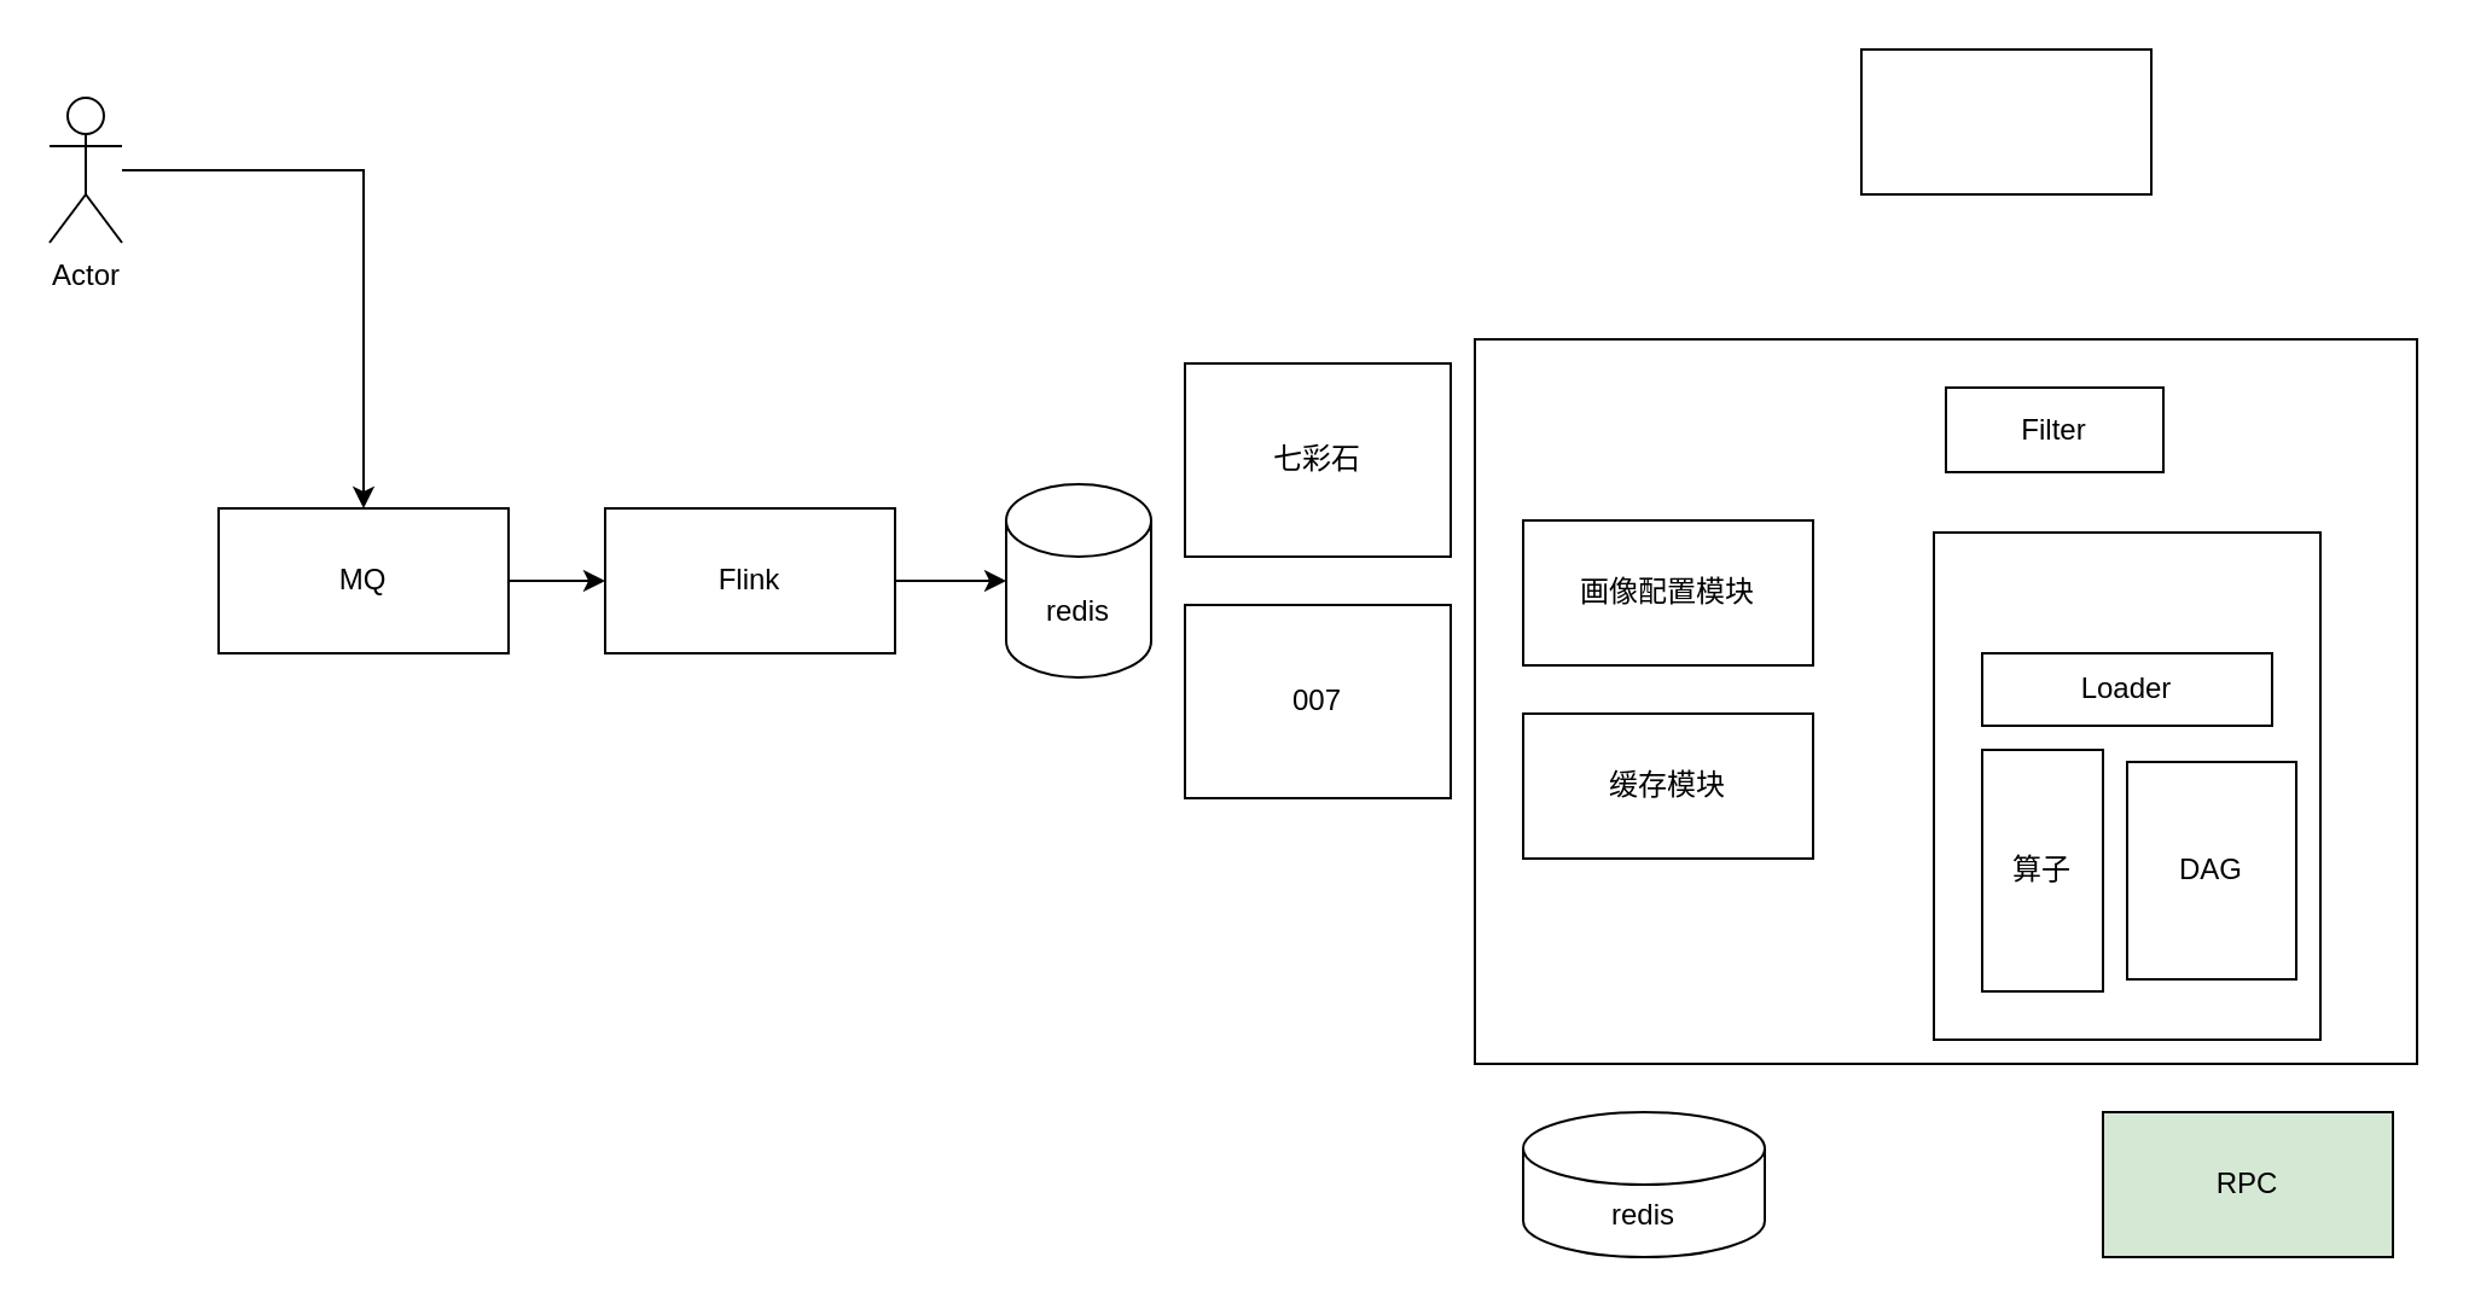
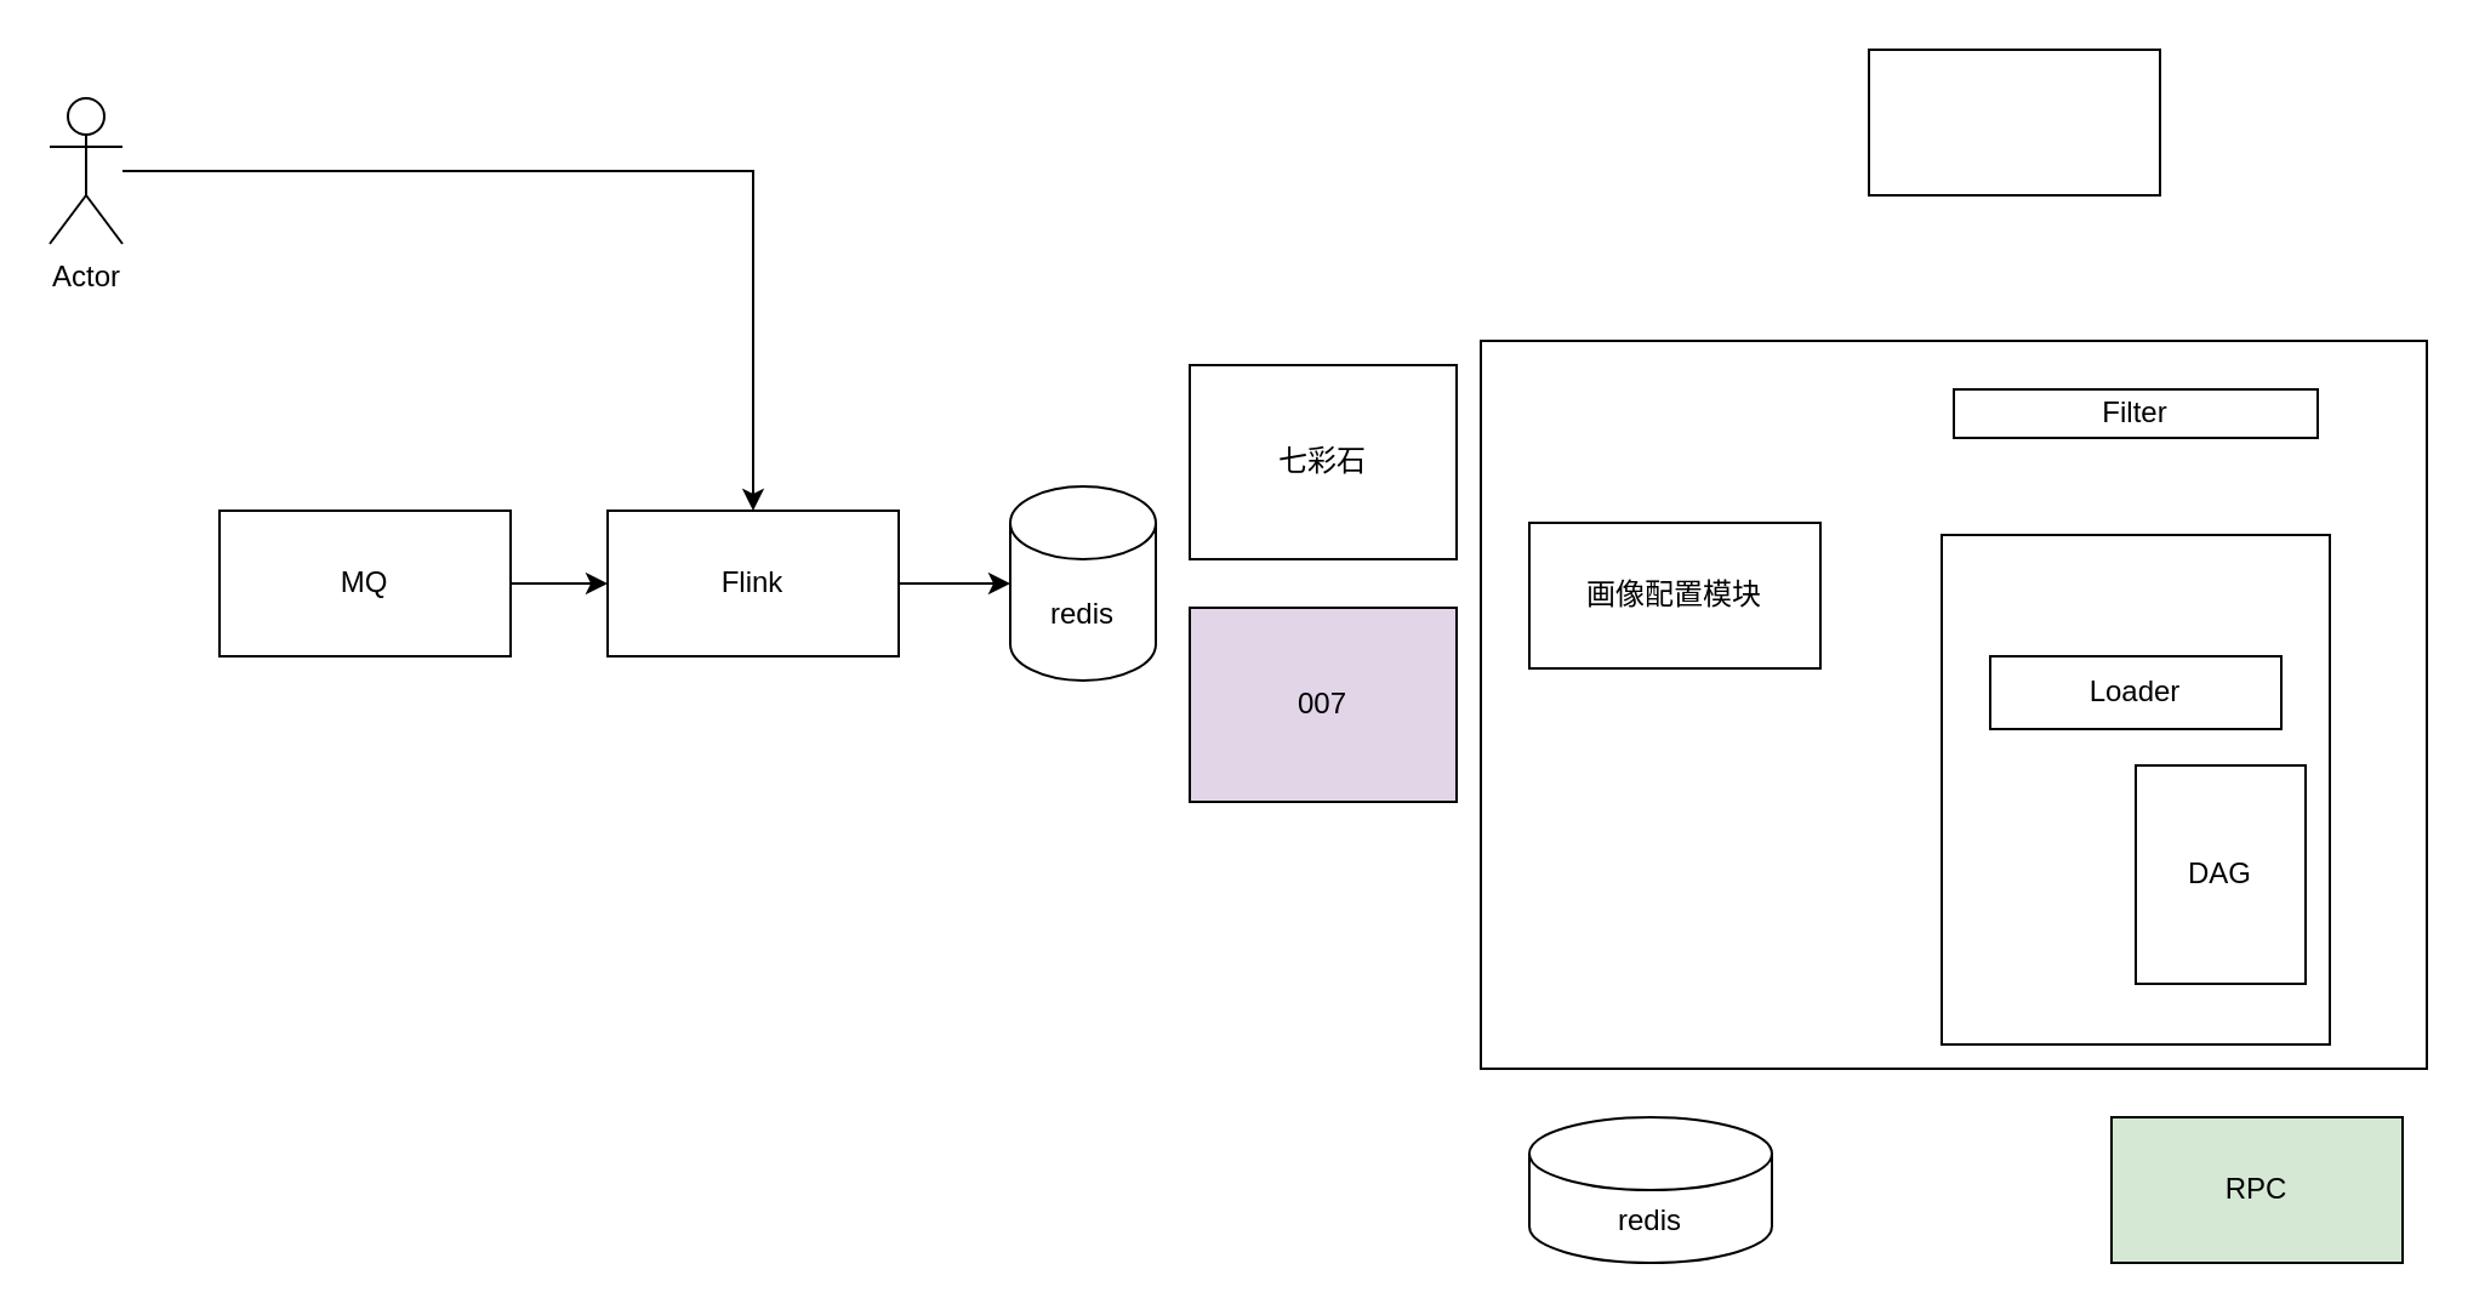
- <mxCell id="5" style="edgeStyle=orthogonalEdgeStyle;rounded=0;orthogonalLoop=1;jettySize=auto;html=1;entryX=0.5;entryY=0;entryDx=0;entryDy=0;" edge="1" parent="1" source="6" target="4"><mxGeometry relative="1" as="geometry" /></mxCell>
+ <mxCell id="5" style="edgeStyle=orthogonalEdgeStyle;rounded=0;orthogonalLoop=1;jettySize=auto;html=1;" edge="1" parent="1" source="6" target="8"><mxGeometry relative="1" as="geometry" /></mxCell>
- <mxCell id="16" value="Filter" style="rounded=0;whiteSpace=wrap;html=1;" vertex="1" parent="1"><mxGeometry x="805" y="160" width="90" height="35" as="geometry" /></mxCell>
+ <mxCell id="16" value="Filter" style="rounded=0;whiteSpace=wrap;html=1;" vertex="1" parent="1"><mxGeometry x="805" y="160" width="150" height="20" as="geometry" /></mxCell>
- <mxCell id="21" value="007" style="rounded=0;whiteSpace=wrap;html=1;" vertex="1" parent="1"><mxGeometry x="490" y="250" width="110" height="80" as="geometry" /></mxCell>
+ <mxCell id="21" value="007" style="rounded=0;whiteSpace=wrap;html=1;fillColor=#e1d5e7;" vertex="1" parent="1"><mxGeometry x="490" y="250" width="110" height="80" as="geometry" /></mxCell>
- <mxCell id="11" value="缓存模块" style="rounded=0;whiteSpace=wrap;html=1;" vertex="1" parent="1"><mxGeometry x="630" y="295" width="120" height="60" as="geometry" /></mxCell>
- <mxCell id="14" value="算子" style="rounded=0;whiteSpace=wrap;html=1;" vertex="1" parent="1"><mxGeometry x="820" y="310" width="50" height="100" as="geometry" /></mxCell>
